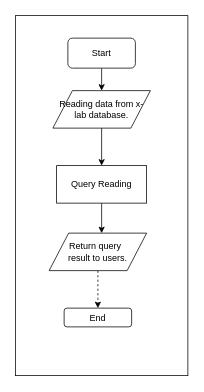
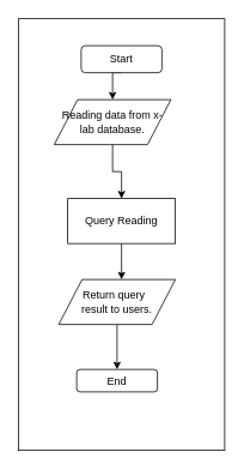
- <mxCell id="4" value="Start" parent="1" vertex="1" style="rounded=1;whiteSpace=wrap;html=1;"><mxGeometry x="90" y="50" as="geometry" height="40" width="90" /></mxCell>
+ <mxCell id="4" value="Start" parent="1" vertex="1" style="rounded=1;whiteSpace=wrap;html=1;"><mxGeometry as="geometry" height="30" width="90" y="50" x="90" /></mxCell>
- <mxCell id="6" value="Reading data from x-lab database." parent="1" vertex="1" style="shape=parallelogram;perimeter=parallelogramPerimeter;whiteSpace=wrap;html=1;"><mxGeometry as="geometry" height="50" width="130" y="120" x="70" /></mxCell>
+ <mxCell id="6" value="Reading data from x-lab database." parent="1" vertex="1" style="shape=parallelogram;perimeter=parallelogramPerimeter;whiteSpace=wrap;html=1;"><mxGeometry x="60" y="110" as="geometry" height="50" width="130" /></mxCell>
- <mxCell id="10" value="" parent="1" style="edgeStyle=orthogonalEdgeStyle;rounded=0;orthogonalLoop=1;jettySize=auto;html=1;dashed=1;" target="5" source="11" edge="1"><mxGeometry as="geometry" relative="1" /></mxCell>
+ <mxCell id="10" value="" parent="1" style="edgeStyle=orthogonalEdgeStyle;rounded=0;orthogonalLoop=1;jettySize=auto;html=1;" target="5" source="11" edge="1"><mxGeometry as="geometry" relative="1" /></mxCell>
